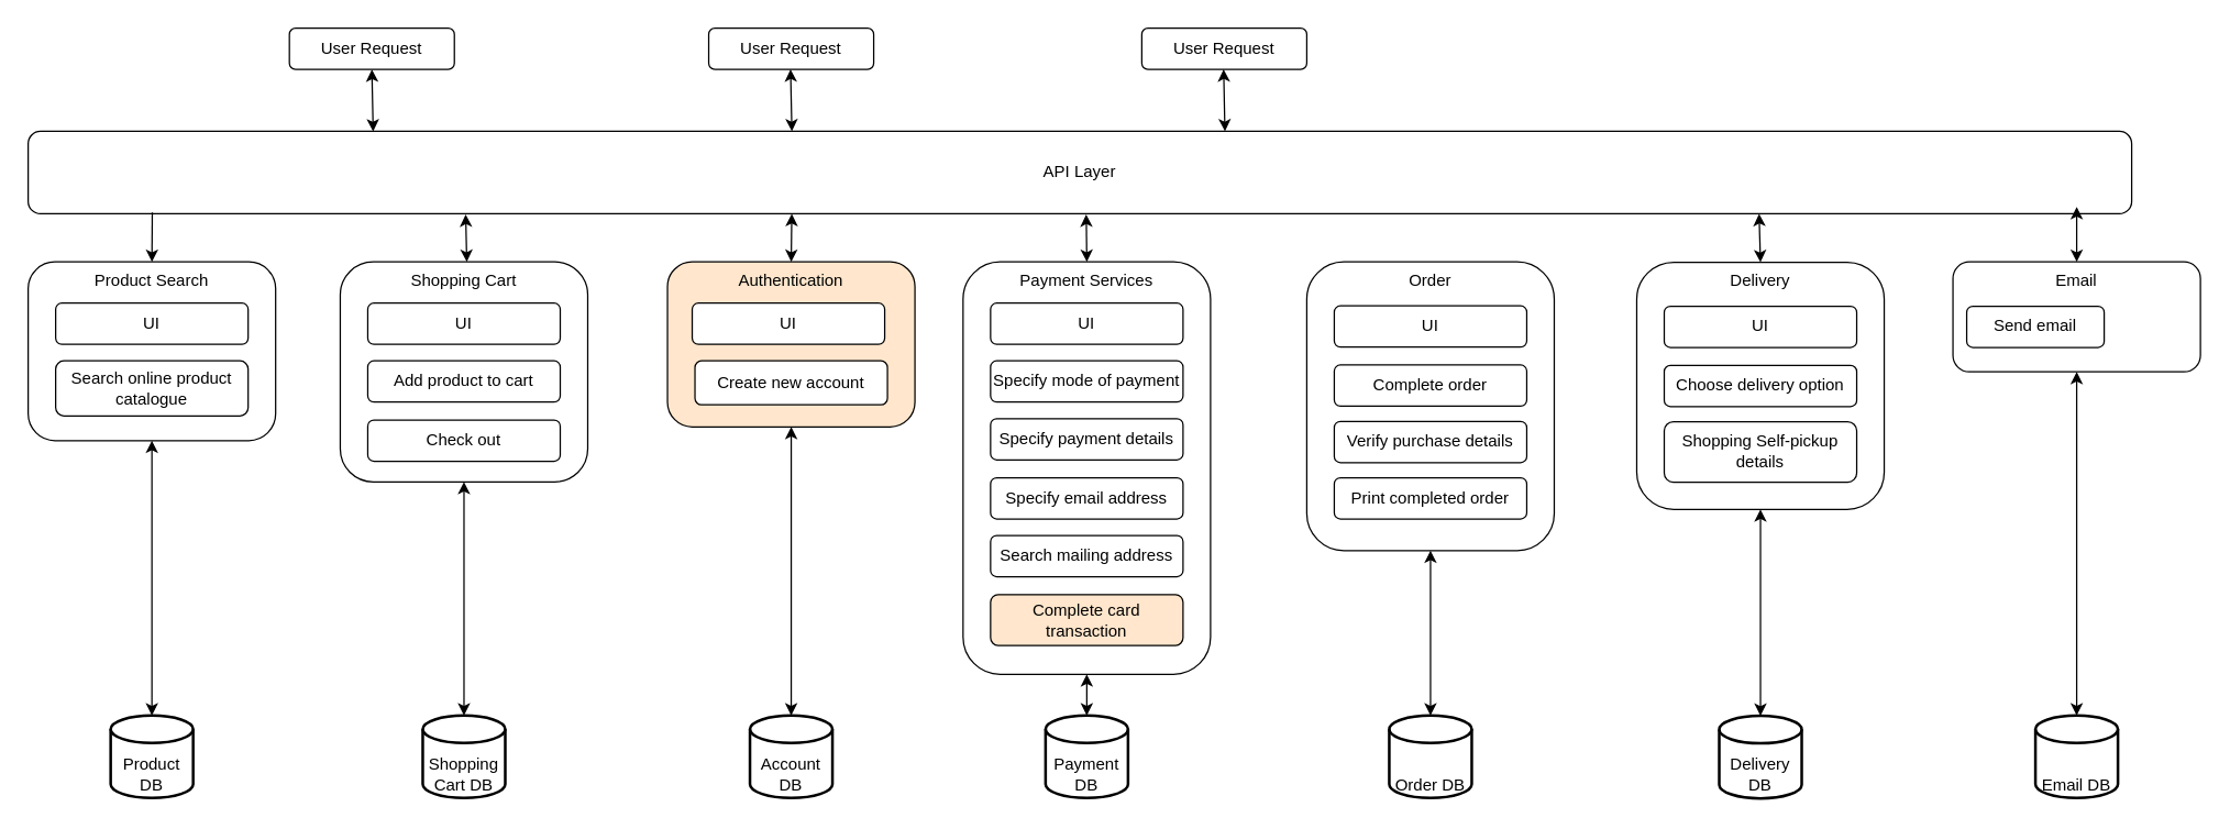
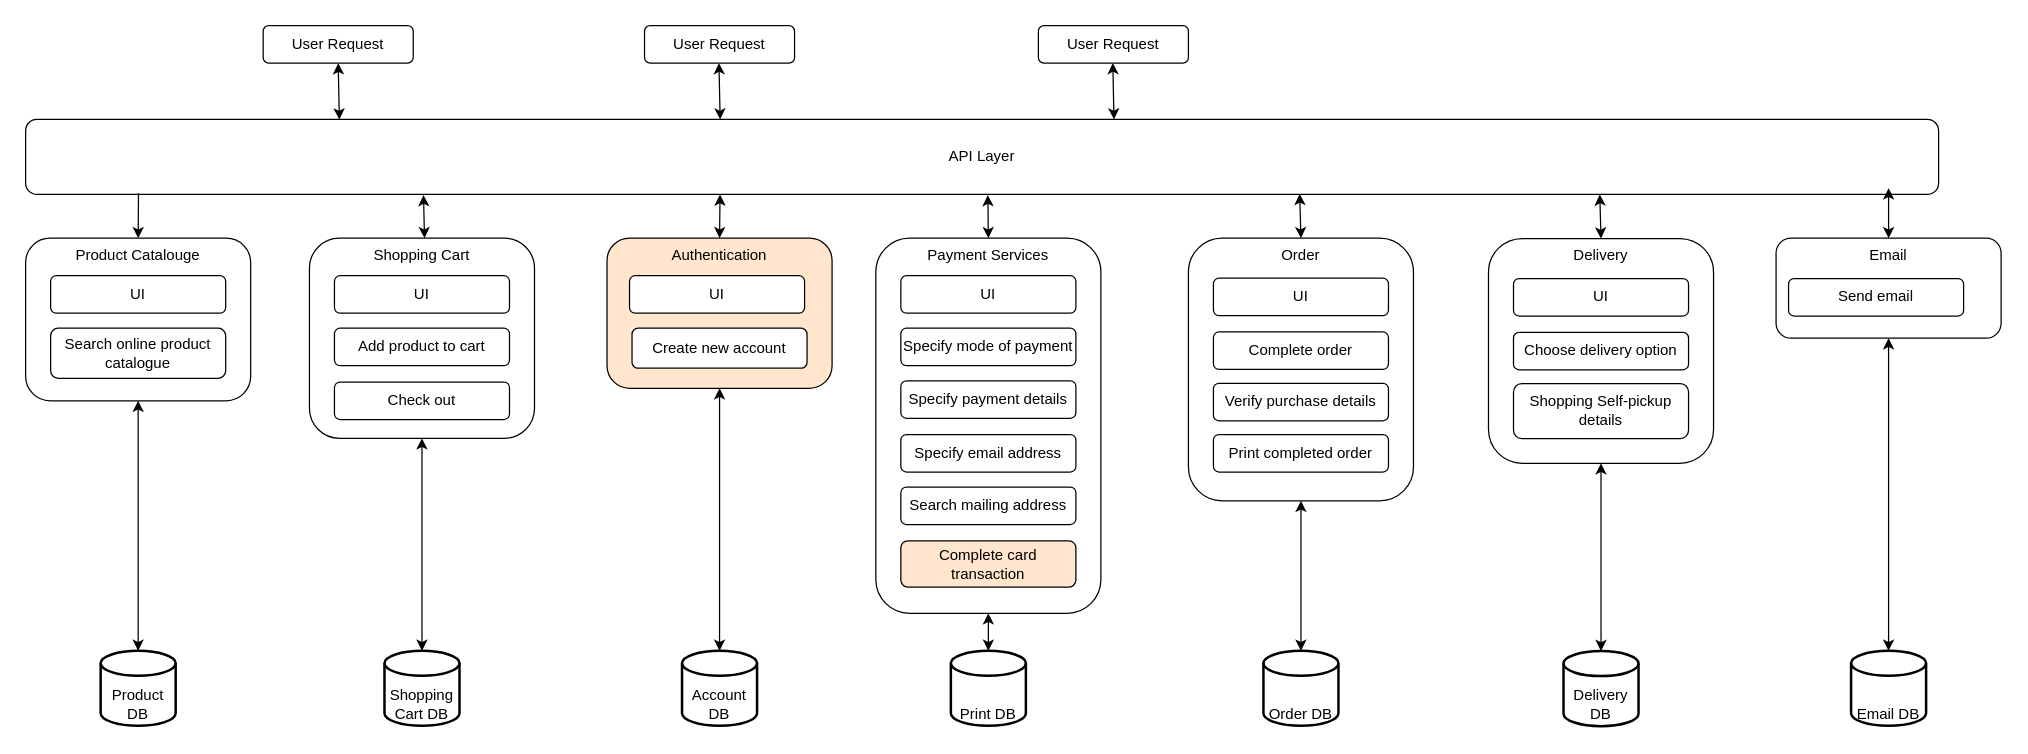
+ <mxCell id="37" value="" style="endArrow=classic;startArrow=classic;html=1;rounded=0;fontSize=12;exitX=0.5;exitY=0;exitDx=0;exitDy=0;entryX=0.666;entryY=0.992;entryDx=0;entryDy=0;entryPerimeter=0;" parent="1" source="10" target="2" edge="1"><mxGeometry width="50" height="50" relative="1" as="geometry"><mxPoint x="1000" y="210" as="sourcePoint" /><mxPoint x="1040" y="160" as="targetPoint" /></mxGeometry></mxCell>
- <mxCell id="16" value="Product Search" style="rounded=1;whiteSpace=wrap;html=1;imageVerticalAlign=middle;verticalAlign=top;" parent="15" vertex="1"><mxGeometry width="180" height="130" as="geometry" /></mxCell>
+ <mxCell id="16" value="Product Catalouge" style="rounded=1;whiteSpace=wrap;html=1;imageVerticalAlign=middle;verticalAlign=top;" parent="15" vertex="1"><mxGeometry width="180" height="130" as="geometry" /></mxCell>
- <mxCell id="56" value="Send email" style="rounded=1;whiteSpace=wrap;html=1;flipV=0;flipH=1;" vertex="1" parent="1"><mxGeometry x="1430" y="222.24" width="100" height="30" as="geometry" /></mxCell>
+ <mxCell id="56" value="Send email" style="rounded=1;whiteSpace=wrap;html=1;flipV=0;flipH=1;" vertex="1" parent="1"><mxGeometry x="1430" y="222.24" width="140" height="30" as="geometry" /></mxCell>
- <mxCell id="41" value="Payment DB" style="strokeWidth=2;html=1;shape=mxgraph.flowchart.database;whiteSpace=wrap;fontSize=12;verticalAlign=bottom;" parent="1" vertex="1"><mxGeometry x="760" y="520" width="60" height="60" as="geometry" /></mxCell>
+ <mxCell id="41" value="Print DB" style="strokeWidth=2;html=1;shape=mxgraph.flowchart.database;whiteSpace=wrap;fontSize=12;verticalAlign=bottom;" parent="1" vertex="1"><mxGeometry x="760" y="520" width="60" height="60" as="geometry" /></mxCell>
